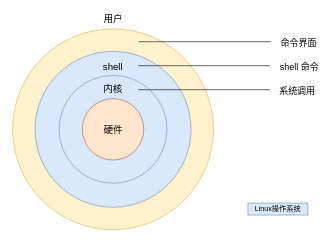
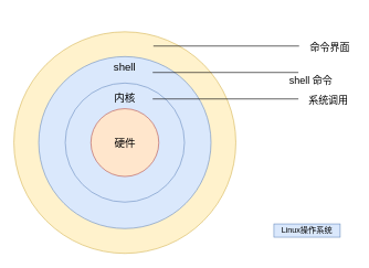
- <mxCell id="6" value="&lt;font style=&quot;font-size: 16px&quot;&gt;用户&lt;/font&gt;" style="text;html=1;align=center;verticalAlign=middle;resizable=0;points=[];autosize=1;" vertex="1" parent="1"><mxGeometry x="163" y="20" width="50" height="20" as="geometry" /></mxCell>
- <mxCell id="8" value="&lt;font style=&quot;font-size: 16px&quot;&gt;shell&lt;/font&gt;" style="text;html=1;strokeColor=none;fillColor=none;align=center;verticalAlign=middle;whiteSpace=wrap;sketch=0;" vertex="1" parent="1"><mxGeometry x="168" y="100" width="40" height="20" as="geometry" /></mxCell>
+ <mxCell id="8" value="&lt;font style=&quot;font-size: 16px&quot;&gt;shell&lt;/font&gt;" style="text;html=1;strokeColor=none;fillColor=none;align=center;verticalAlign=middle;whiteSpace=wrap;sketch=0;" vertex="1" parent="1"><mxGeometry x="168" y="90" width="40" height="20" as="geometry" /></mxCell>
- <mxCell id="11" value="&lt;span style=&quot;font-size: 15px&quot;&gt;shell 命令&lt;/span&gt;" style="text;html=1;strokeColor=none;fillColor=none;align=center;verticalAlign=middle;whiteSpace=wrap;sketch=0;" vertex="1" parent="1"><mxGeometry x="464" y="100" width="70" height="20" as="geometry" /></mxCell>
+ <mxCell id="11" value="&lt;span style=&quot;font-size: 15px&quot;&gt;shell 命令&lt;/span&gt;" style="text;html=1;strokeColor=none;fillColor=none;align=center;verticalAlign=middle;whiteSpace=wrap;sketch=0;" vertex="1" parent="1"><mxGeometry x="434" y="110" width="70" height="20" as="geometry" /></mxCell>
